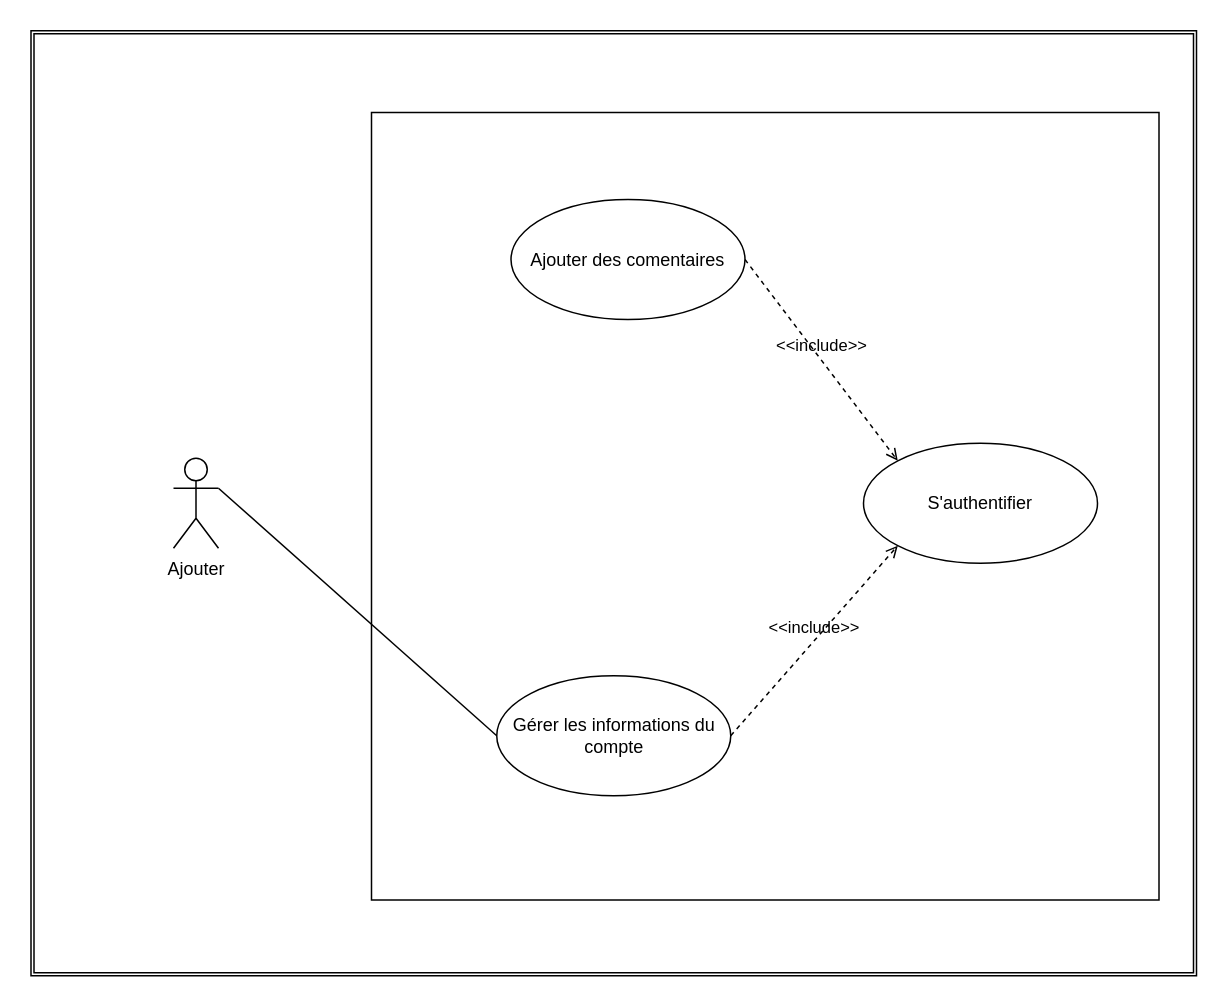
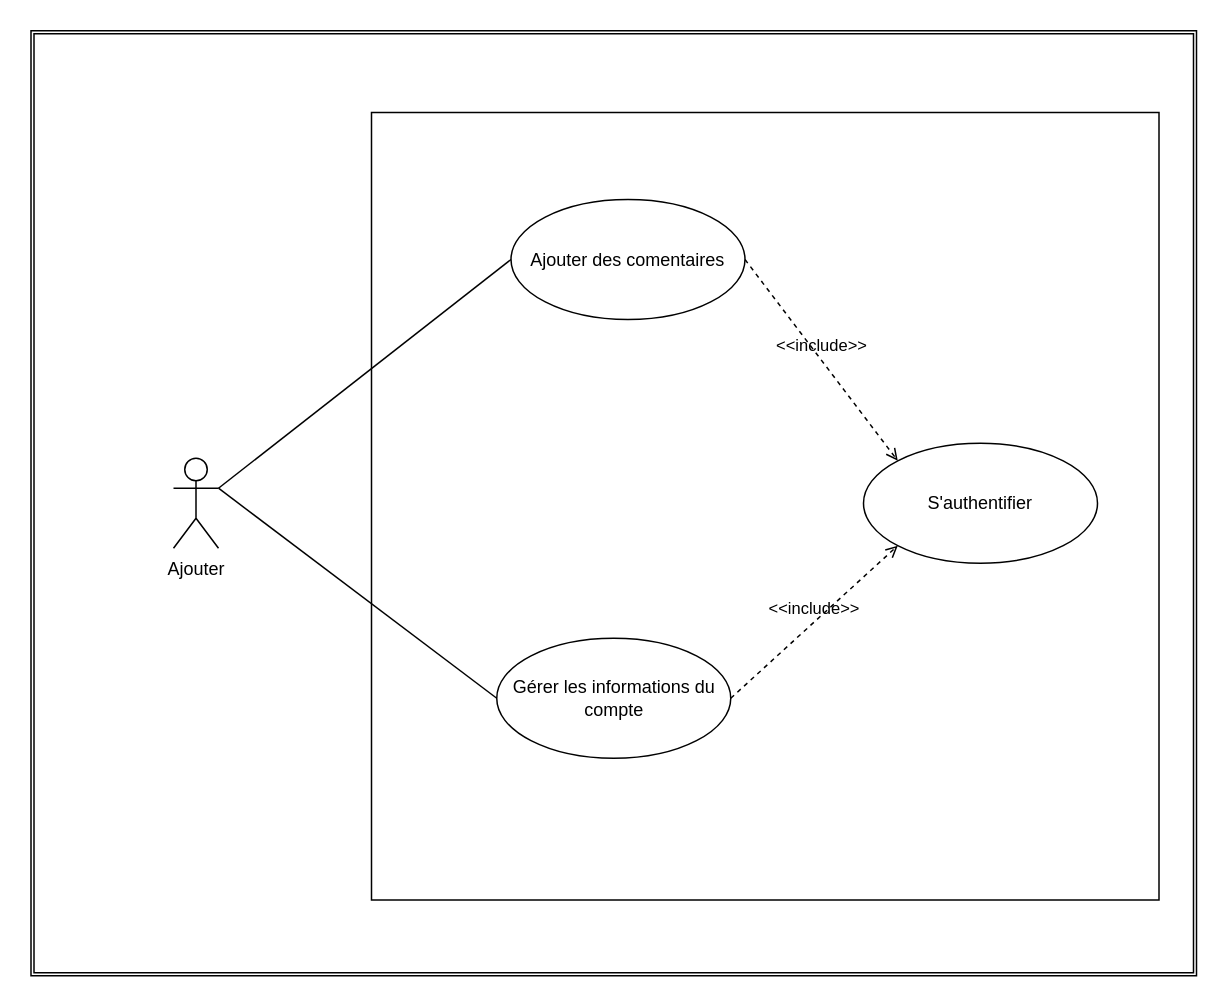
+ <mxCell id="7" value="" style="endArrow=none;html=1;exitX=1;exitY=0.333;exitDx=0;exitDy=0;exitPerimeter=0;entryX=0;entryY=0.5;entryDx=0;entryDy=0;" edge="1" parent="1" source="3" target="5"><mxGeometry width="50" height="50" relative="1" as="geometry"><mxPoint x="-195" y="380" as="sourcePoint" /><mxPoint x="-145" y="330" as="targetPoint" /></mxGeometry></mxCell>
- <mxCell id="6" value="Gérer les informations du compte" style="ellipse;whiteSpace=wrap;html=1;fillColor=#FFFFFF;" vertex="1" parent="1"><mxGeometry x="330.5" y="450" width="156" height="80" as="geometry" /></mxCell>
+ <mxCell id="6" value="Gérer les informations du compte" style="ellipse;whiteSpace=wrap;html=1;fillColor=#FFFFFF;" vertex="1" parent="1"><mxGeometry x="330.5" y="425" width="156" height="80" as="geometry" /></mxCell>
